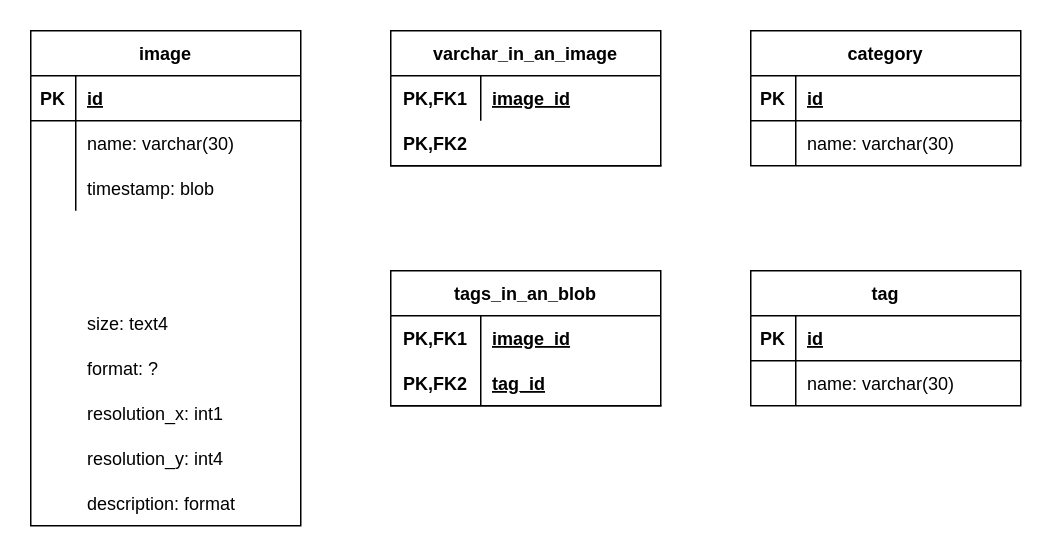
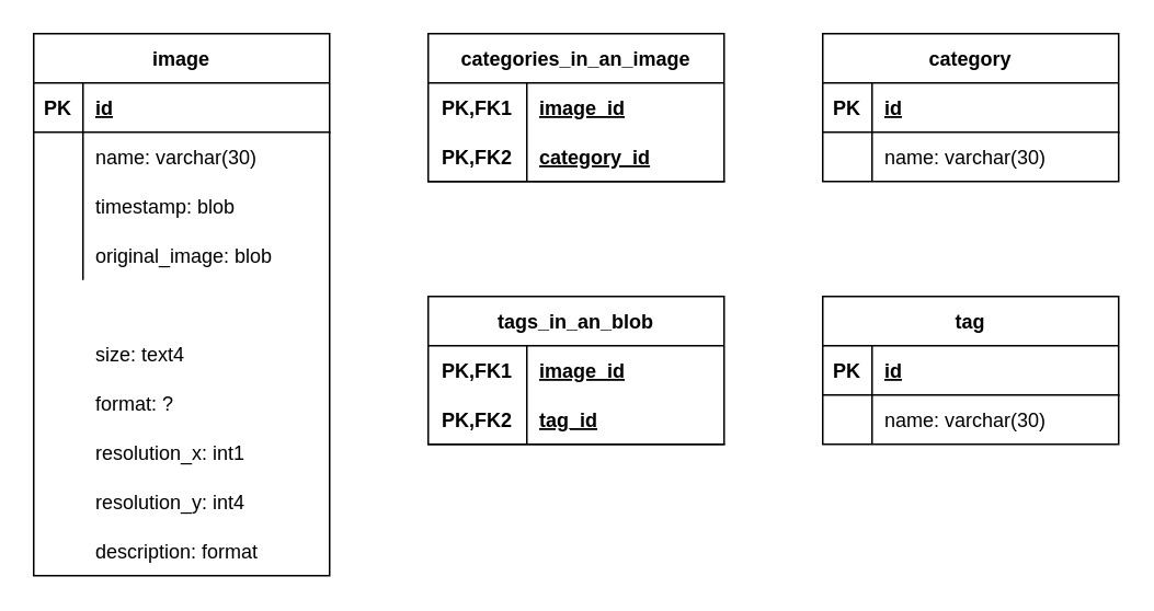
- <mxCell id="20" value="varchar_in_an_image" style="shape=table;startSize=30;container=1;collapsible=1;childLayout=tableLayout;fixedRows=1;rowLines=0;fontStyle=1;align=center;resizeLast=1;" parent="1" vertex="1"><mxGeometry x="260" y="20" width="180" height="90" as="geometry" /></mxCell>
+ <mxCell id="20" value="categories_in_an_image" style="shape=table;startSize=30;container=1;collapsible=1;childLayout=tableLayout;fixedRows=1;rowLines=0;fontStyle=1;align=center;resizeLast=1;" parent="1" vertex="1"><mxGeometry x="260" y="20" width="180" height="90" as="geometry" /></mxCell>
+ <mxCell id="26" value="category_id" style="shape=partialRectangle;connectable=0;fillColor=none;top=0;left=0;bottom=0;right=0;align=left;spacingLeft=6;fontStyle=5;overflow=hidden;" parent="24" vertex="1"><mxGeometry x="60" width="120" height="30" as="geometry" /></mxCell>
+ <mxCell id="14" value="original_image: blob" style="shape=partialRectangle;connectable=0;fillColor=none;top=0;left=0;bottom=0;right=0;align=left;spacingLeft=6;overflow=hidden;" parent="12" vertex="1"><mxGeometry x="30" width="150" height="30" as="geometry" /></mxCell>
